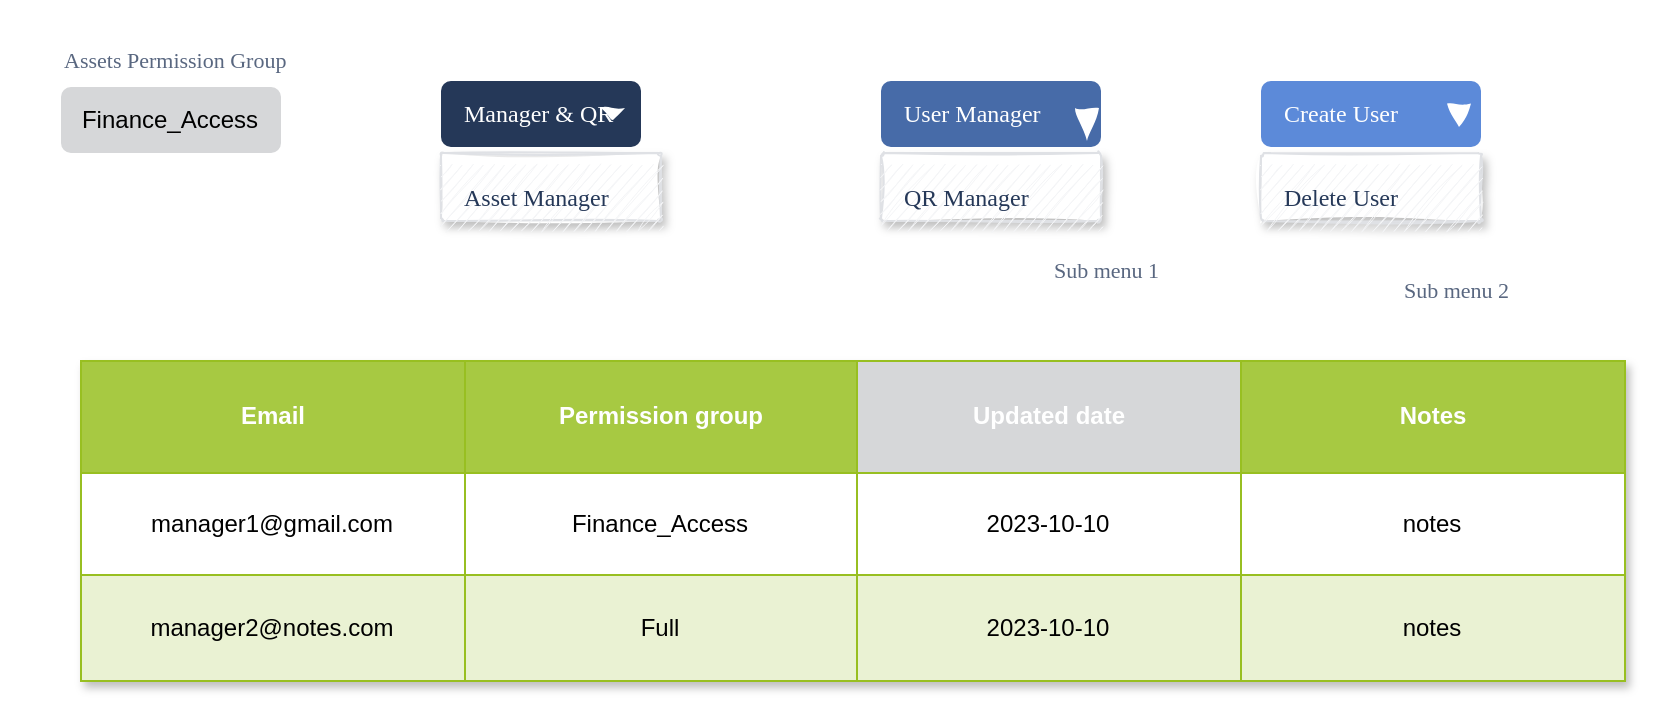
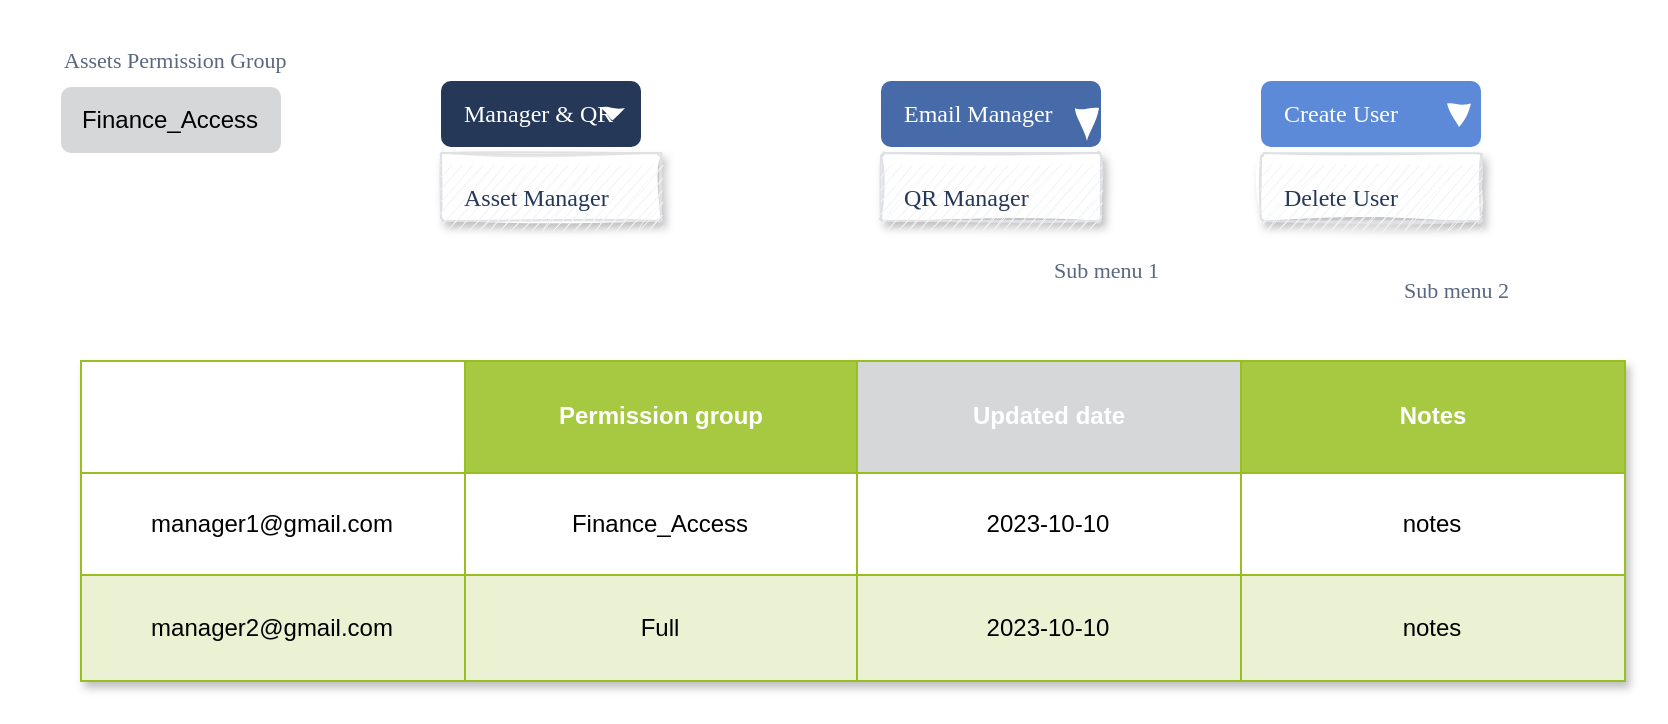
- <mxCell id="7" value="User Manager" style="rounded=1;fillColor=#476BA8;strokeColor=none;html=1;fontColor=#ffffff;align=left;fontSize=12;spacingLeft=10;sketch=0;hachureGap=4;pointerEvents=0;fontFamily=Architects Daughter;fontSource=https%3A%2F%2Ffonts.googleapis.com%2Fcss%3Ffamily%3DArchitects%2BDaughter;" vertex="1" parent="1"><mxGeometry x="440" y="40" width="110" height="33" as="geometry" /></mxCell>
+ <mxCell id="7" value="Email Manager" style="rounded=1;fillColor=#476BA8;strokeColor=none;html=1;fontColor=#ffffff;align=left;fontSize=12;spacingLeft=10;sketch=0;hachureGap=4;pointerEvents=0;fontFamily=Architects Daughter;fontSource=https%3A%2F%2Ffonts.googleapis.com%2Fcss%3Ffamily%3DArchitects%2BDaughter;" vertex="1" parent="1"><mxGeometry x="440" y="40" width="110" height="33" as="geometry" /></mxCell>
- <mxCell id="20" value="Email" style="connectable=1;recursiveResize=0;strokeColor=inherit;fillColor=#A7C942;align=center;fontStyle=1;fontColor=#FFFFFF;html=1;movable=1;resizable=1;rotatable=1;deletable=1;editable=1;locked=0;" vertex="1" parent="19"><mxGeometry width="192" height="56" as="geometry"><mxRectangle width="192" height="56" as="alternateBounds" /></mxGeometry></mxCell>
+ <mxCell id="20" value="Email" style="connectable=1;recursiveResize=0;strokeColor=inherit;fillColor=#ffffff;align=center;fontStyle=1;fontColor=#FFFFFF;html=1;movable=1;resizable=1;rotatable=1;deletable=1;editable=1;locked=0;" vertex="1" parent="19"><mxGeometry width="192" height="56" as="geometry"><mxRectangle width="192" height="56" as="alternateBounds" /></mxGeometry></mxCell>
- <mxCell id="30" value="manager2@notes.com" style="connectable=1;recursiveResize=0;strokeColor=inherit;fillColor=inherit;whiteSpace=wrap;html=1;movable=1;resizable=1;rotatable=1;deletable=1;editable=1;locked=0;" vertex="1" parent="29"><mxGeometry width="192" height="53" as="geometry"><mxRectangle width="192" height="53" as="alternateBounds" /></mxGeometry></mxCell>
+ <mxCell id="30" value="manager2@gmail.com" style="connectable=1;recursiveResize=0;strokeColor=inherit;fillColor=inherit;whiteSpace=wrap;html=1;movable=1;resizable=1;rotatable=1;deletable=1;editable=1;locked=0;" vertex="1" parent="29"><mxGeometry width="192" height="53" as="geometry"><mxRectangle width="192" height="53" as="alternateBounds" /></mxGeometry></mxCell>
